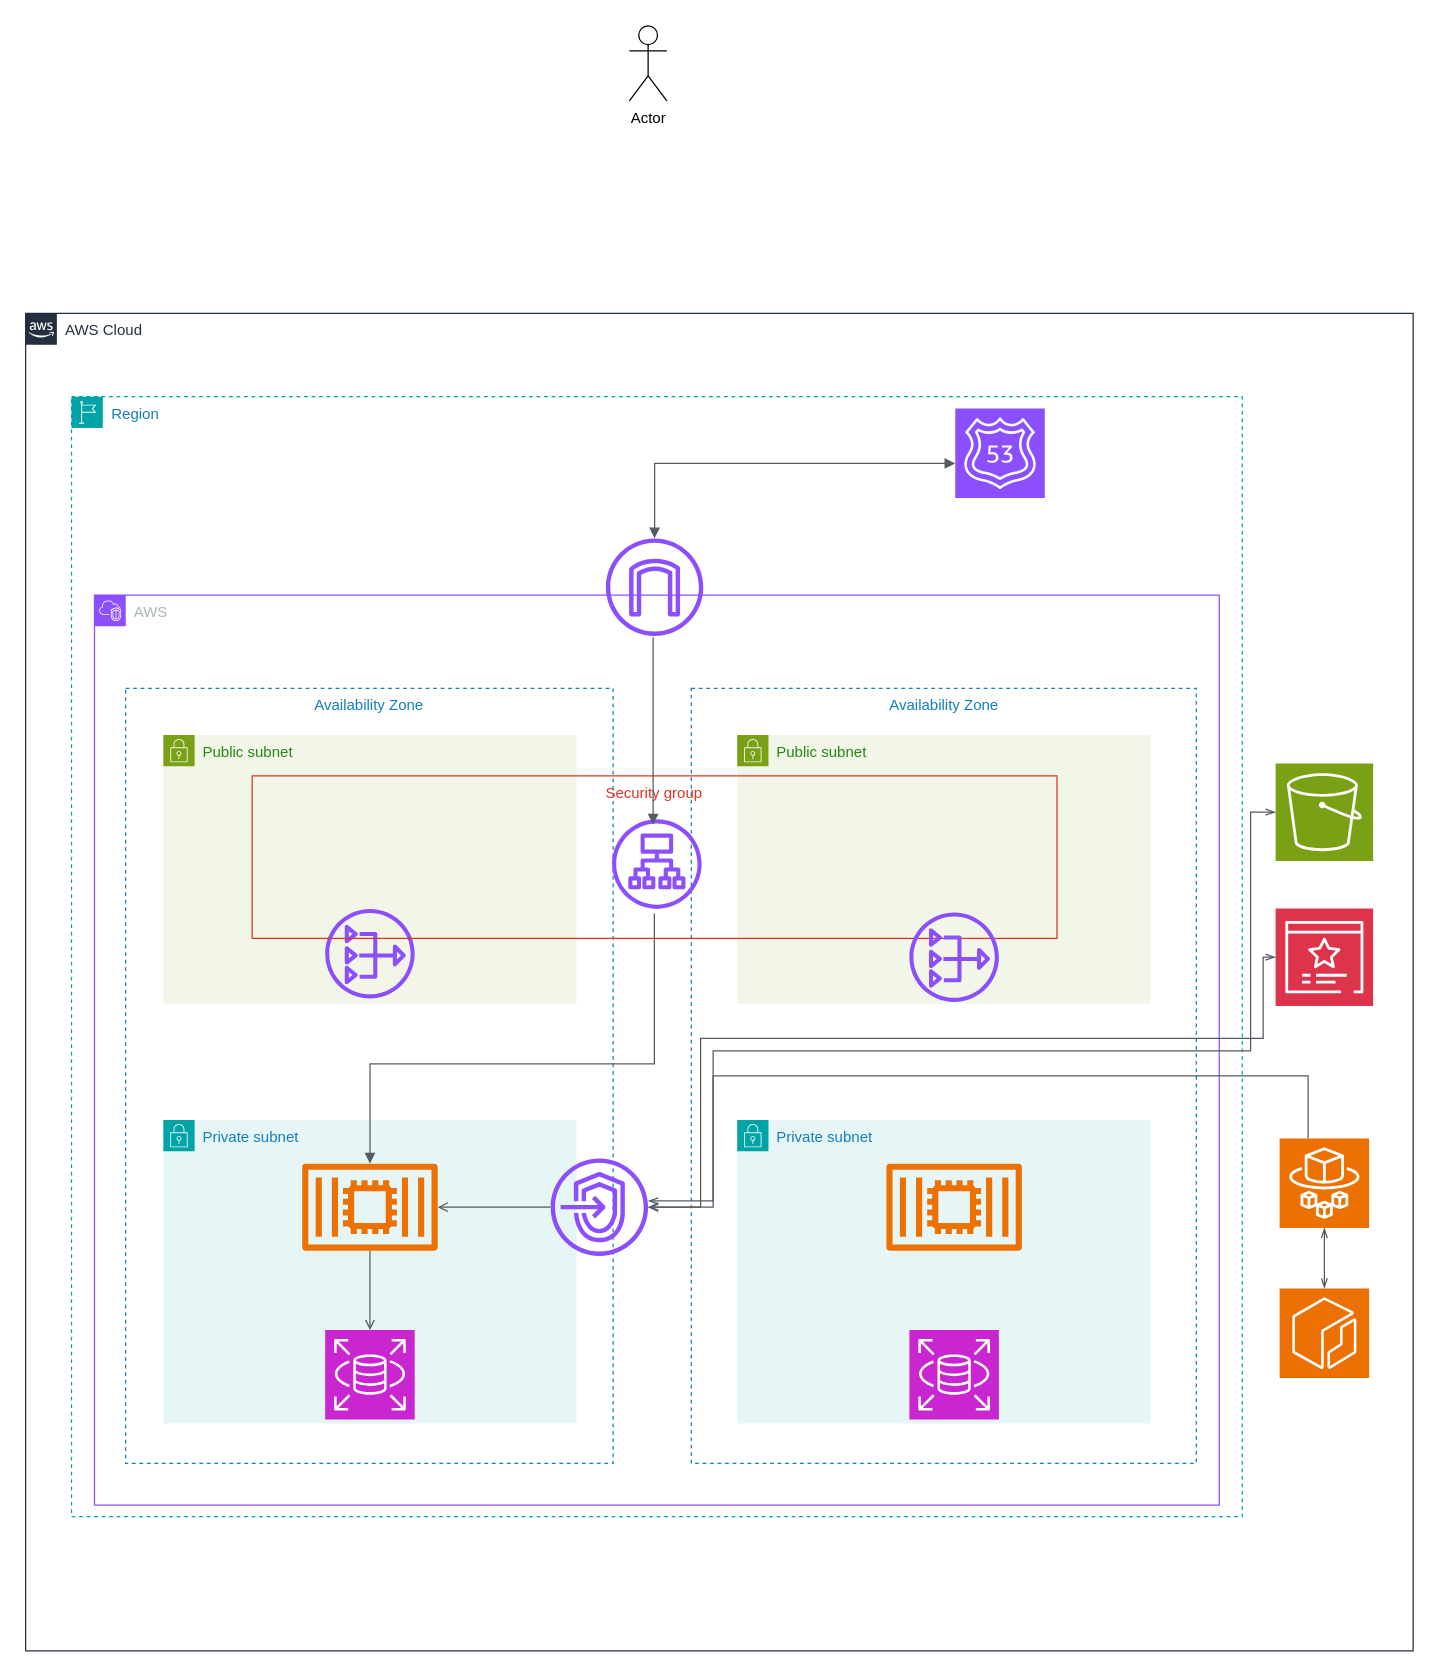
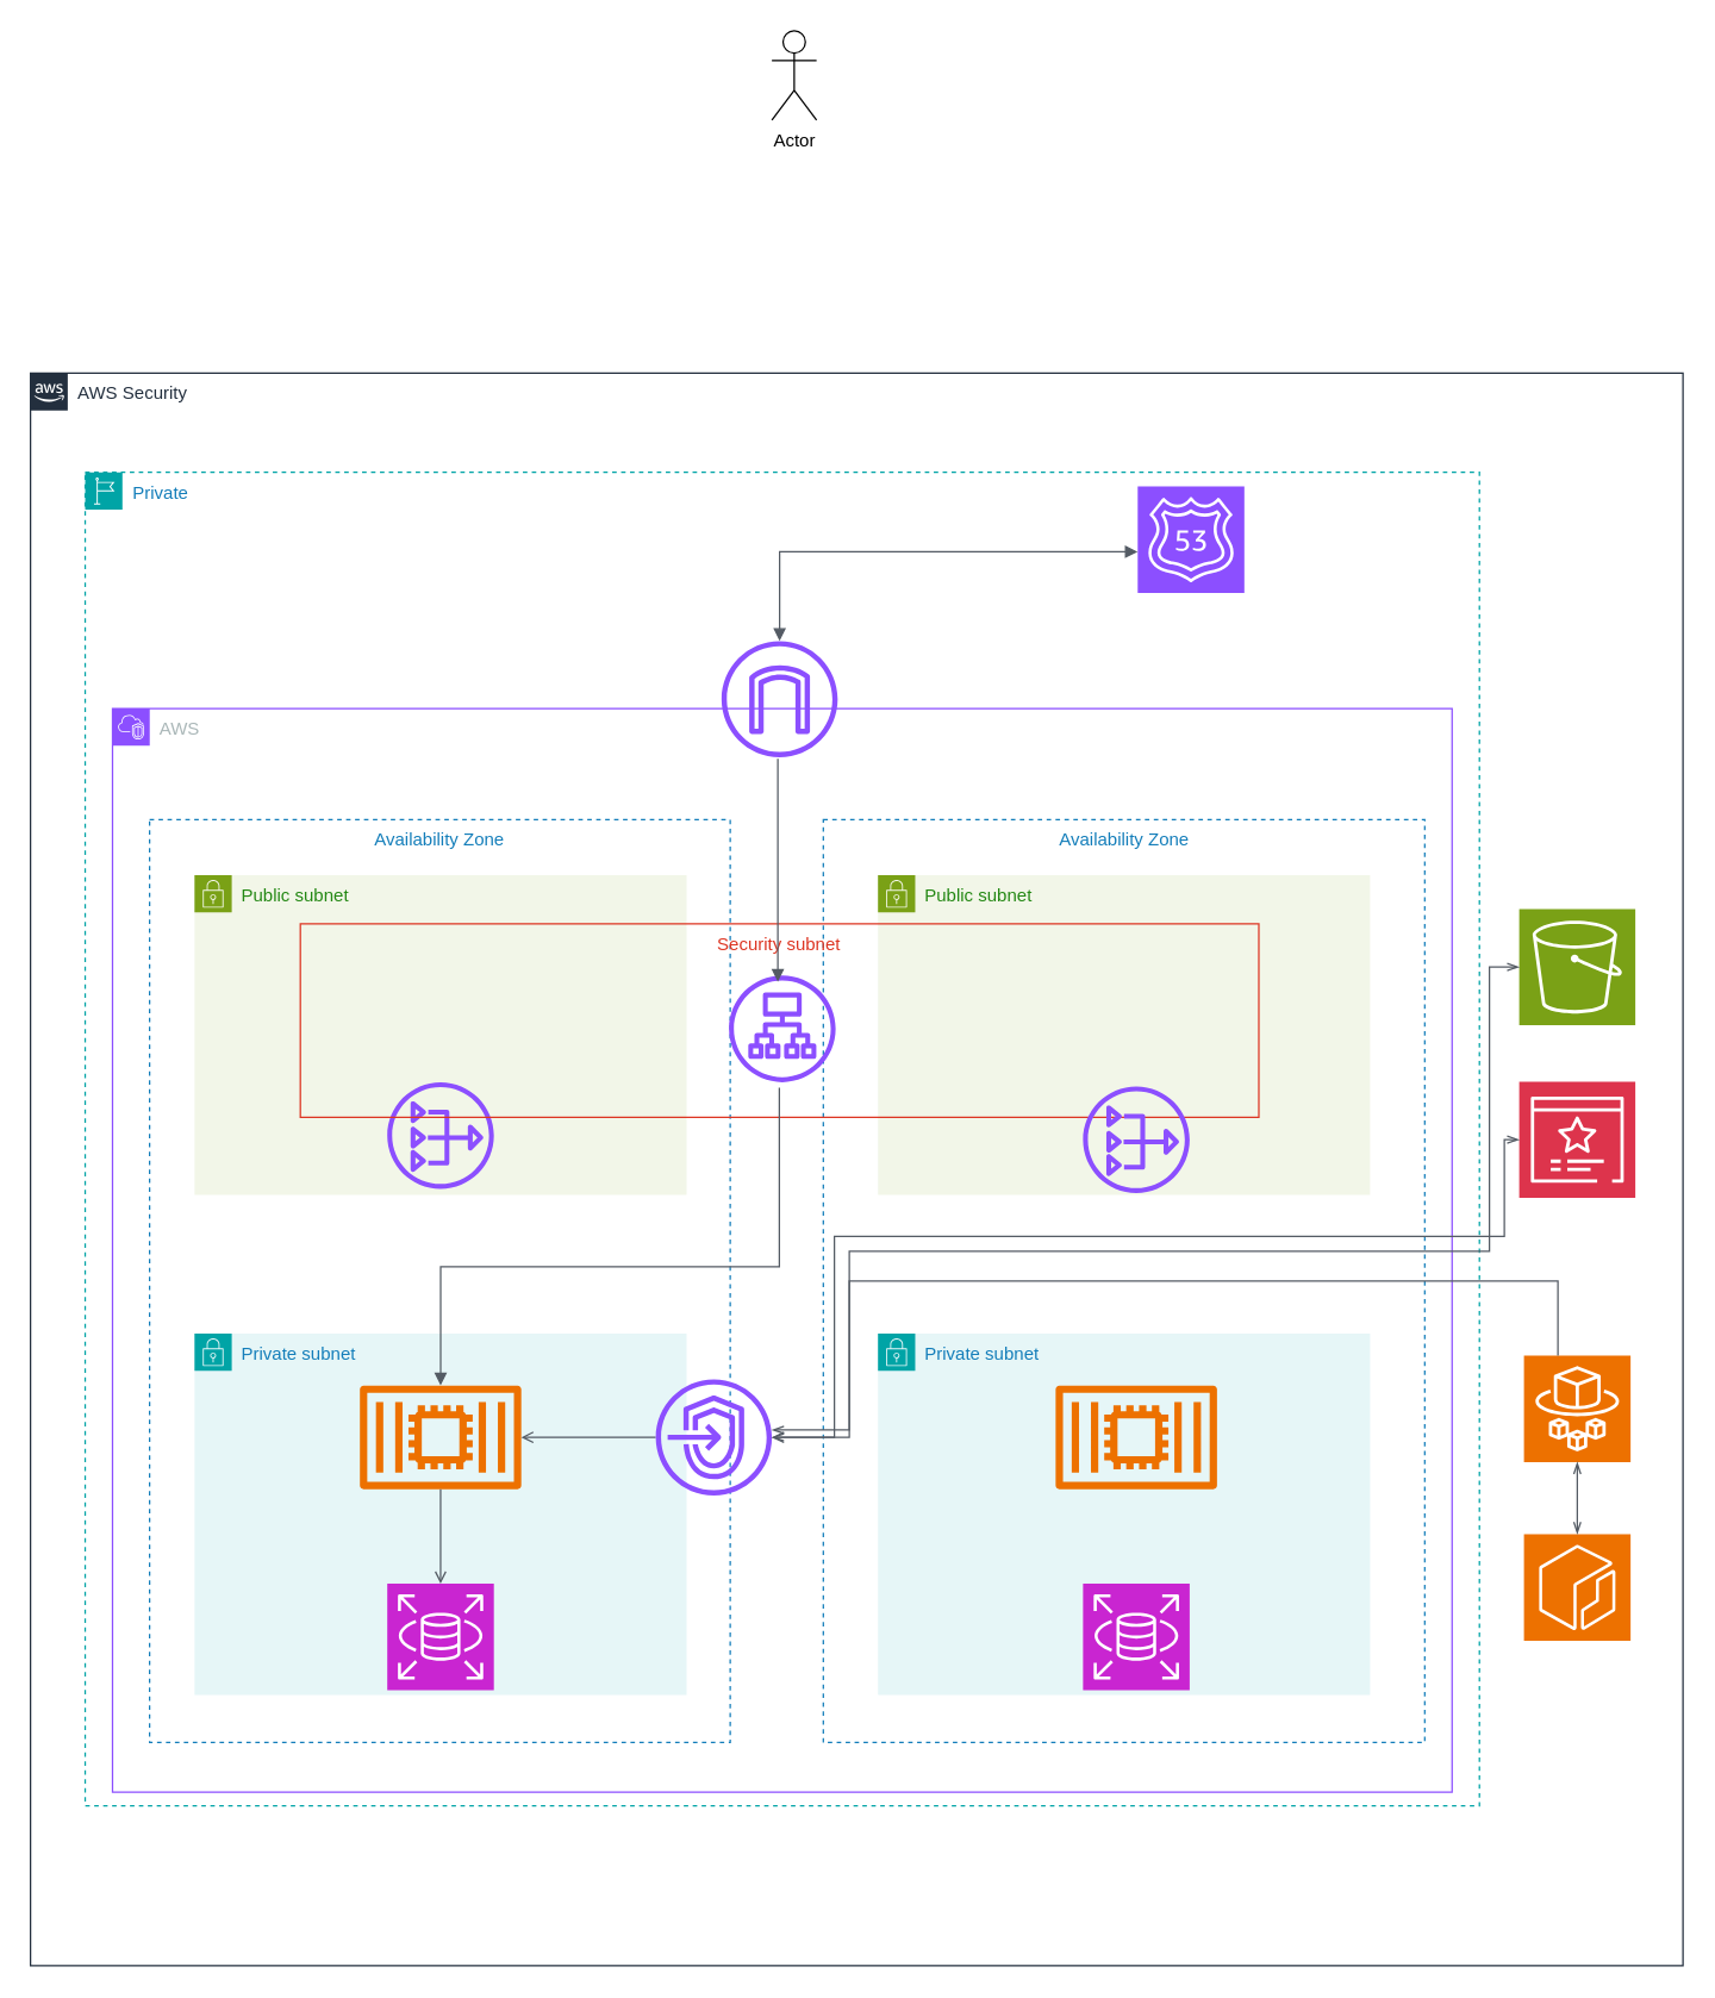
- <mxCell id="36" value="Actor" style="shape=umlActor;verticalLabelPosition=bottom;verticalAlign=top;html=1;outlineConnect=0;" parent="1" vertex="1"><mxGeometry x="503" y="20" width="30" height="60" as="geometry" /></mxCell>
+ <mxCell id="36" value="Actor" style="shape=umlActor;verticalLabelPosition=bottom;verticalAlign=top;html=1;outlineConnect=0;" parent="1" vertex="1"><mxGeometry x="518" y="20" width="30" height="60" as="geometry" /></mxCell>
- <mxCell id="2" value="AWS Cloud" style="points=[[0,0],[0.25,0],[0.5,0],[0.75,0],[1,0],[1,0.25],[1,0.5],[1,0.75],[1,1],[0.75,1],[0.5,1],[0.25,1],[0,1],[0,0.75],[0,0.5],[0,0.25]];outlineConnect=0;gradientColor=none;html=1;whiteSpace=wrap;fontSize=12;fontStyle=0;container=0;pointerEvents=0;collapsible=0;recursiveResize=0;shape=mxgraph.aws4.group;grIcon=mxgraph.aws4.group_aws_cloud_alt;strokeColor=#232F3E;fillColor=none;verticalAlign=top;align=left;spacingLeft=30;fontColor=#232F3E;dashed=0;movable=1;resizable=1;rotatable=1;deletable=1;editable=1;locked=0;connectable=1;" parent="1" vertex="1"><mxGeometry x="20" y="250" width="1110" height="1070" as="geometry" /></mxCell>
+ <mxCell id="2" value="AWS Security" style="points=[[0,0],[0.25,0],[0.5,0],[0.75,0],[1,0],[1,0.25],[1,0.5],[1,0.75],[1,1],[0.75,1],[0.5,1],[0.25,1],[0,1],[0,0.75],[0,0.5],[0,0.25]];outlineConnect=0;gradientColor=none;html=1;whiteSpace=wrap;fontSize=12;fontStyle=0;container=0;pointerEvents=0;collapsible=0;recursiveResize=0;shape=mxgraph.aws4.group;grIcon=mxgraph.aws4.group_aws_cloud_alt;strokeColor=#232F3E;fillColor=none;verticalAlign=top;align=left;spacingLeft=30;fontColor=#232F3E;dashed=0;movable=1;resizable=1;rotatable=1;deletable=1;editable=1;locked=0;connectable=1;" parent="1" vertex="1"><mxGeometry x="20" y="250" width="1110" height="1070" as="geometry" /></mxCell>
- <mxCell id="5" value="Region" style="points=[[0,0],[0.25,0],[0.5,0],[0.75,0],[1,0],[1,0.25],[1,0.5],[1,0.75],[1,1],[0.75,1],[0.5,1],[0.25,1],[0,1],[0,0.75],[0,0.5],[0,0.25]];outlineConnect=0;gradientColor=none;html=1;whiteSpace=wrap;fontSize=12;fontStyle=0;container=0;pointerEvents=0;collapsible=0;recursiveResize=0;shape=mxgraph.aws4.group;grIcon=mxgraph.aws4.group_region;strokeColor=#00A4A6;fillColor=none;verticalAlign=top;align=left;spacingLeft=30;fontColor=#147EBA;dashed=1;movable=1;resizable=1;rotatable=1;deletable=1;editable=1;locked=0;connectable=1;" parent="1" vertex="1"><mxGeometry x="56.727" y="316.667" width="936.545" height="896" as="geometry" /></mxCell>
+ <mxCell id="5" value="Private" style="points=[[0,0],[0.25,0],[0.5,0],[0.75,0],[1,0],[1,0.25],[1,0.5],[1,0.75],[1,1],[0.75,1],[0.5,1],[0.25,1],[0,1],[0,0.75],[0,0.5],[0,0.25]];outlineConnect=0;gradientColor=none;html=1;whiteSpace=wrap;fontSize=12;fontStyle=0;container=0;pointerEvents=0;collapsible=0;recursiveResize=0;shape=mxgraph.aws4.group;grIcon=mxgraph.aws4.group_region;strokeColor=#00A4A6;fillColor=none;verticalAlign=top;align=left;spacingLeft=30;fontColor=#147EBA;dashed=1;movable=1;resizable=1;rotatable=1;deletable=1;editable=1;locked=0;connectable=1;" parent="1" vertex="1"><mxGeometry x="56.727" y="316.667" width="936.545" height="896" as="geometry" /></mxCell>
- <mxCell id="17" value="Security group" style="fillColor=none;strokeColor=#DD3522;verticalAlign=top;fontStyle=0;fontColor=#DD3522;whiteSpace=wrap;html=1;" parent="12" vertex="1"><mxGeometry x="126.17" y="144.67" width="643.83" height="130" as="geometry" /></mxCell>
+ <mxCell id="17" value="Security subnet" style="fillColor=none;strokeColor=#DD3522;verticalAlign=top;fontStyle=0;fontColor=#DD3522;whiteSpace=wrap;html=1;" parent="12" vertex="1"><mxGeometry x="126.17" y="144.67" width="643.83" height="130" as="geometry" /></mxCell>
